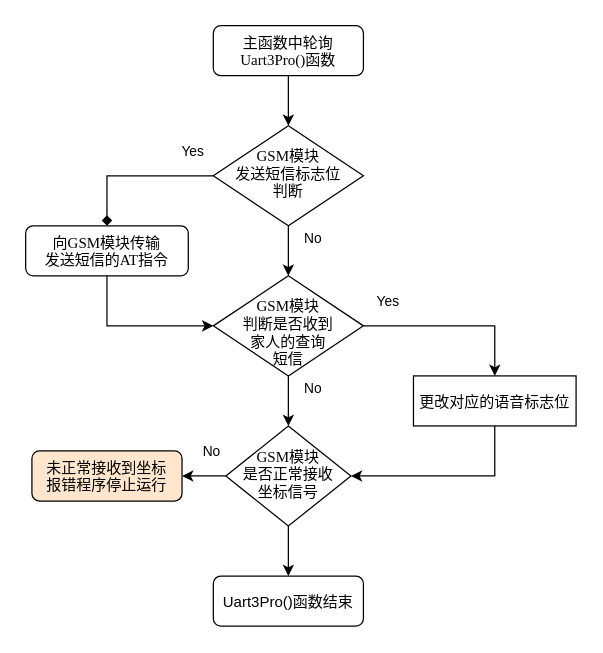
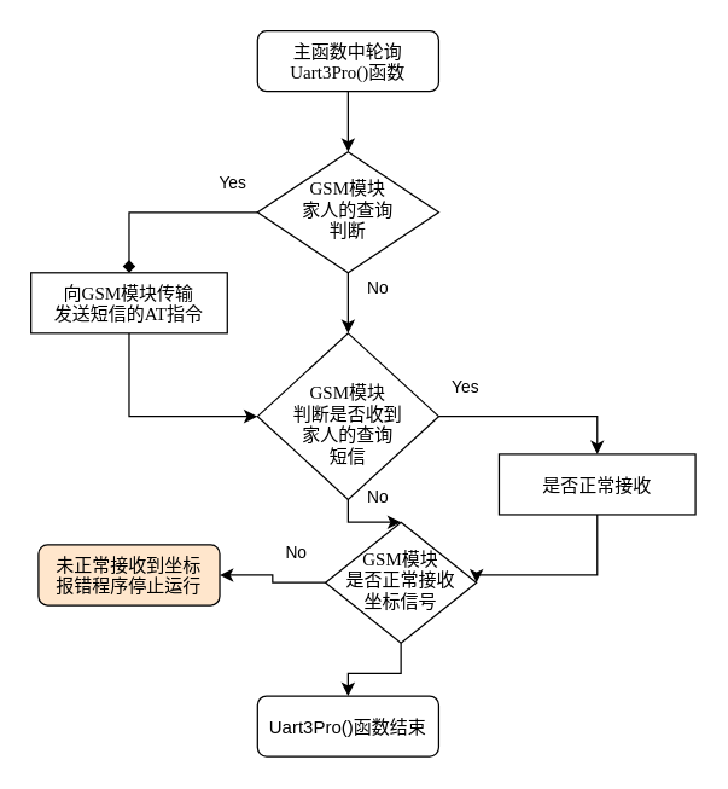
- <mxCell id="16" value="GSM模块&#10;发送短信标志位&#10;判断" style="rhombus;shadow=0;fontFamily=宋体;fontSize=12;align=center;strokeWidth=1;spacing=6;spacingTop=-4;fontSource=https%3A%2F%2Ffonts.googleapis.com%2Fcss%3Ffamily%3D%25E5%25AE%258B%25E4%25BD%2593;" vertex="1" parent="1"><mxGeometry x="170" y="100" width="120" height="80" as="geometry" /></mxCell>
+ <mxCell id="16" value="GSM模块&#10;家人的查询&#10;判断" style="rhombus;shadow=0;fontFamily=宋体;fontSize=12;align=center;strokeWidth=1;spacing=6;spacingTop=-4;fontSource=https%3A%2F%2Ffonts.googleapis.com%2Fcss%3Ffamily%3D%25E5%25AE%258B%25E4%25BD%2593;" vertex="1" parent="1"><mxGeometry x="170" y="100" width="120" height="80" as="geometry" /></mxCell>
- <mxCell id="18" value="向GSM模块传输&#10;发送短信的AT指令" style="fontSize=12;glass=0;strokeWidth=1;shadow=0;fontFamily=宋体;fontSource=https%3A%2F%2Ffonts.googleapis.com%2Fcss%3Ffamily%3D%25E5%25AE%258B%25E4%25BD%2593;rounded=1;" vertex="1" parent="1"><mxGeometry x="20" y="180" width="130" height="40" as="geometry" /></mxCell>
+ <mxCell id="18" value="向GSM模块传输&#10;发送短信的AT指令" style="rounded=0;fontSize=12;glass=0;strokeWidth=1;shadow=0;fontFamily=宋体;fontSource=https%3A%2F%2Ffonts.googleapis.com%2Fcss%3Ffamily%3D%25E5%25AE%258B%25E4%25BD%2593;" vertex="1" parent="1"><mxGeometry x="20" y="180" width="130" height="40" as="geometry" /></mxCell>
- <mxCell id="11" value="&#10;&#10;GSM模块&#10;判断是否收到&#10;家人的查询&#10;短信&#10;" style="rhombus;shadow=0;fontFamily=宋体;fontSize=12;align=center;strokeWidth=1;spacing=6;spacingTop=-4;fontSource=https%3A%2F%2Ffonts.googleapis.com%2Fcss%3Ffamily%3D%25E5%25AE%258B%25E4%25BD%2593;" vertex="1" parent="1"><mxGeometry x="170" y="220" width="120" height="80" as="geometry" /></mxCell>
+ <mxCell id="11" value="&#10;&#10;GSM模块&#10;判断是否收到&#10;家人的查询&#10;短信&#10;" style="rhombus;shadow=0;fontFamily=宋体;fontSize=12;align=center;strokeWidth=1;spacing=6;spacingTop=-4;fontSource=https%3A%2F%2Ffonts.googleapis.com%2Fcss%3Ffamily%3D%25E5%25AE%258B%25E4%25BD%2593;" vertex="1" parent="1"><mxGeometry x="170" y="220" width="120" height="110" as="geometry" /></mxCell>
- <mxCell id="13" value="更改对应的语音标志位" style="rounded=0;fontSize=12;glass=0;strokeWidth=1;shadow=0;fontFamily=宋体;fontSource=https%3A%2F%2Ffonts.googleapis.com%2Fcss%3Ffamily%3D%25E5%25AE%258B%25E4%25BD%2593;" vertex="1" parent="1"><mxGeometry x="330" y="300" width="130" height="40" as="geometry" /></mxCell>
+ <mxCell id="13" value="是否正常接收" style="rounded=0;fontSize=12;glass=0;strokeWidth=1;shadow=0;fontFamily=宋体;fontSource=https%3A%2F%2Ffonts.googleapis.com%2Fcss%3Ffamily%3D%25E5%25AE%258B%25E4%25BD%2593;" vertex="1" parent="1"><mxGeometry x="330" y="300" width="130" height="40" as="geometry" /></mxCell>
- <mxCell id="8" value="GSM模块&#10;是否正常接收&#10;坐标信号" style="rhombus;shadow=0;fontFamily=宋体;fontSize=12;align=center;strokeWidth=1;spacing=6;spacingTop=-4;fontSource=https%3A%2F%2Ffonts.googleapis.com%2Fcss%3Ffamily%3D%25E5%25AE%258B%25E4%25BD%2593;" vertex="1" parent="1"><mxGeometry x="180" y="340" width="100" height="80" as="geometry" /></mxCell>
+ <mxCell id="8" value="GSM模块&#10;是否正常接收&#10;坐标信号" style="rhombus;shadow=0;fontFamily=宋体;fontSize=12;align=center;strokeWidth=1;spacing=6;spacingTop=-4;fontSource=https%3A%2F%2Ffonts.googleapis.com%2Fcss%3Ffamily%3D%25E5%25AE%258B%25E4%25BD%2593;" vertex="1" parent="1"><mxGeometry x="215" y="345" width="100" height="80" as="geometry" /></mxCell>
